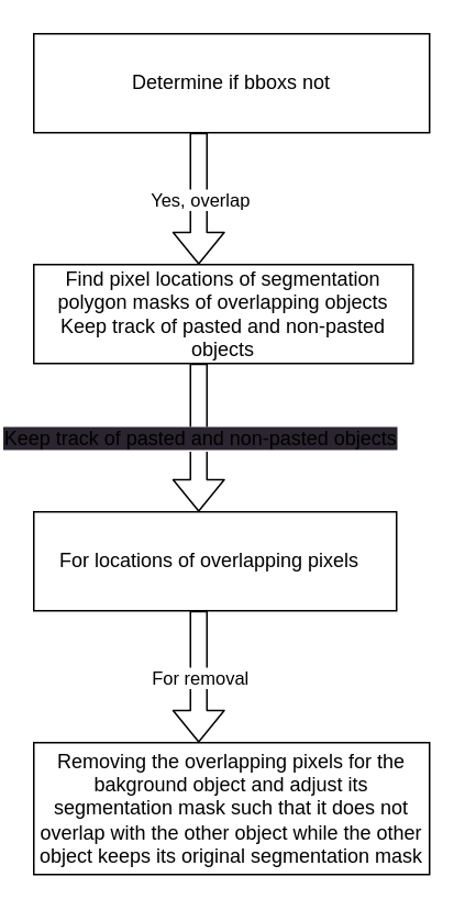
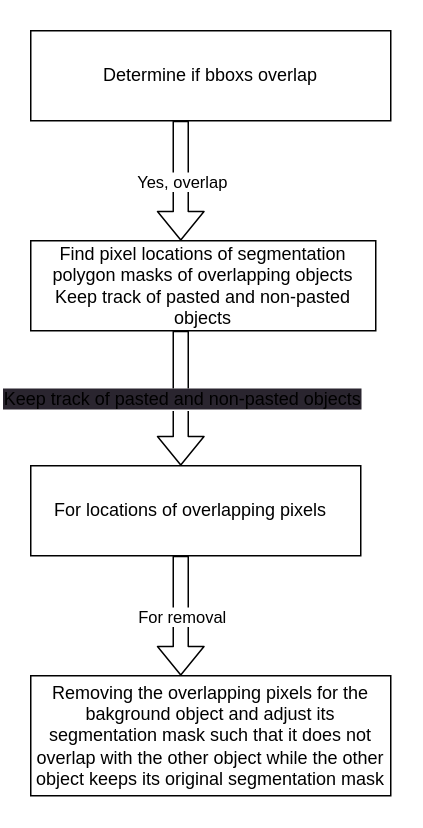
- <mxCell id="2" value="Determine if bboxs not" style="rounded=0;whiteSpace=wrap;html=1;" vertex="1" parent="1"><mxGeometry x="20" y="20" width="240" height="60" as="geometry" /></mxCell>
+ <mxCell id="2" value="Determine if bboxs overlap" style="rounded=0;whiteSpace=wrap;html=1;" vertex="1" parent="1"><mxGeometry x="20" y="20" width="240" height="60" as="geometry" /></mxCell>
